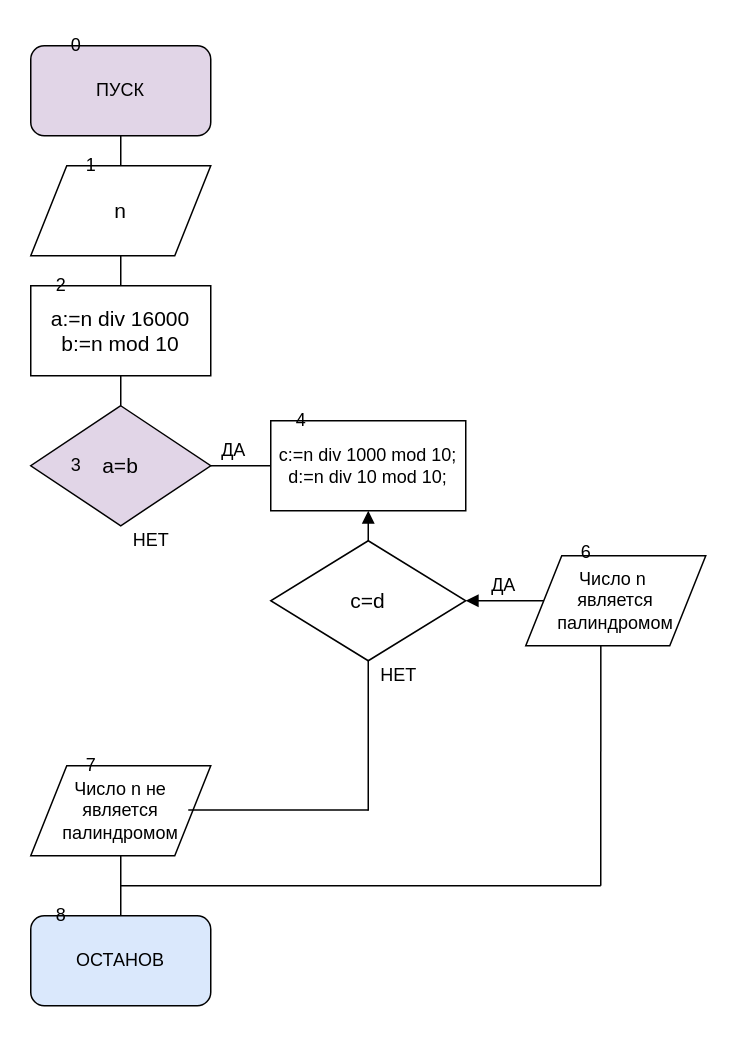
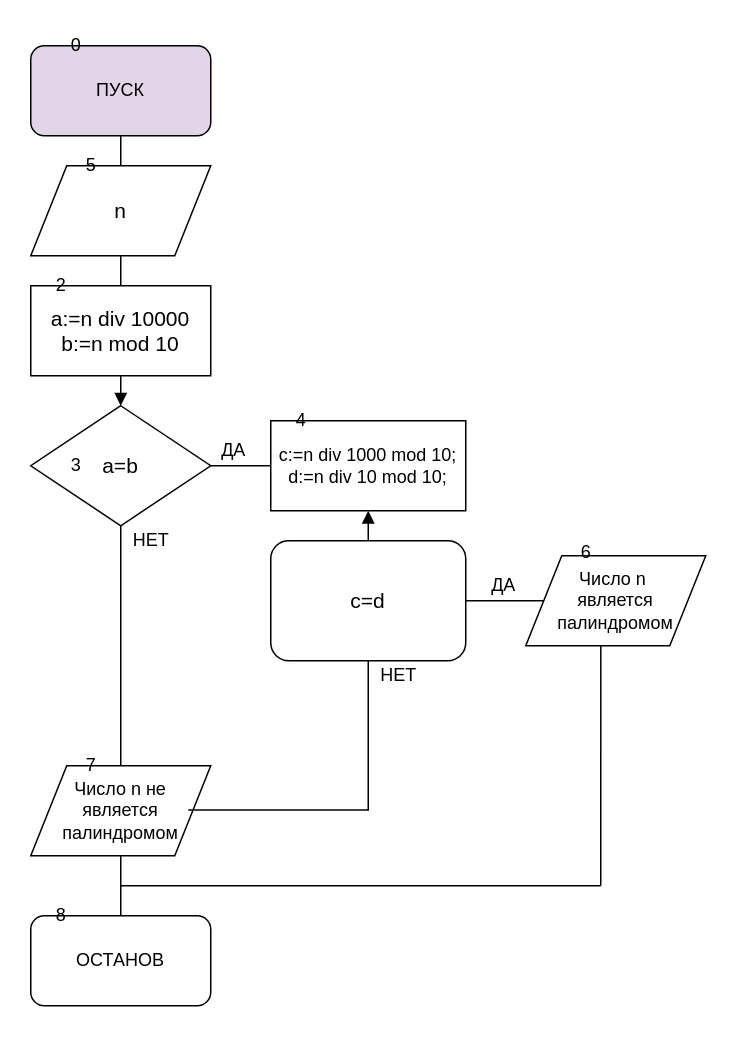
- <mxCell id="22" value="1" style="text;html=1;align=center;verticalAlign=middle;resizable=0;points=[];;autosize=1;" vertex="1" parent="1"><mxGeometry x="50" y="100" width="20" height="20" as="geometry" /></mxCell>
+ <mxCell id="22" value="5" style="text;html=1;align=center;verticalAlign=middle;resizable=0;points=[];;autosize=1;" vertex="1" parent="1"><mxGeometry x="50" y="100" width="20" height="20" as="geometry" /></mxCell>
- <mxCell id="6" value="&lt;div style=&quot;font-size: 14px&quot;&gt;&lt;font style=&quot;font-size: 14px&quot;&gt;a:=n div 16000&lt;/font&gt;&lt;/div&gt;&lt;div style=&quot;font-size: 14px&quot;&gt;&lt;font style=&quot;font-size: 14px&quot;&gt;b:=n mod 10&lt;/font&gt;&lt;/div&gt;" style="rounded=0;whiteSpace=wrap;html=1;" vertex="1" parent="1"><mxGeometry x="20" y="190" width="120" height="60" as="geometry" /></mxCell>
+ <mxCell id="6" value="&lt;div style=&quot;font-size: 14px&quot;&gt;&lt;font style=&quot;font-size: 14px&quot;&gt;a:=n div 10000&lt;/font&gt;&lt;/div&gt;&lt;div style=&quot;font-size: 14px&quot;&gt;&lt;font style=&quot;font-size: 14px&quot;&gt;b:=n mod 10&lt;/font&gt;&lt;/div&gt;" style="rounded=0;whiteSpace=wrap;html=1;" vertex="1" parent="1"><mxGeometry x="20" y="190" width="120" height="60" as="geometry" /></mxCell>
- <mxCell id="2" value="" style="endArrow=none;html=1;entryX=0.5;entryY=0;entryDx=0;entryDy=0;exitX=0.5;exitY=1;exitDx=0;exitDy=0;" edge="1" parent="1" source="3" target="7"><mxGeometry width="50" height="50" relative="1" as="geometry"><mxPoint x="20" y="510" as="sourcePoint" /><mxPoint x="70" y="460" as="targetPoint" /></mxGeometry></mxCell>
+ <mxCell id="2" value="" style="endArrow=block;html=1;entryX=0.5;entryY=0;entryDx=0;entryDy=0;exitX=0.5;exitY=1;exitDx=0;exitDy=0;" edge="1" parent="1" source="3" target="7"><mxGeometry width="50" height="50" relative="1" as="geometry"><mxPoint x="20" y="510" as="sourcePoint" /><mxPoint x="70" y="460" as="targetPoint" /></mxGeometry></mxCell>
- <mxCell id="7" value="&lt;font style=&quot;font-size: 14px&quot;&gt;a=b&lt;/font&gt;" style="rhombus;whiteSpace=wrap;html=1;fillColor=#e1d5e7;" vertex="1" parent="1"><mxGeometry x="20" y="270" width="120" height="80" as="geometry" /></mxCell>
+ <mxCell id="7" value="&lt;font style=&quot;font-size: 14px&quot;&gt;a=b&lt;/font&gt;" style="rhombus;whiteSpace=wrap;html=1;" vertex="1" parent="1"><mxGeometry x="20" y="270" width="120" height="80" as="geometry" /></mxCell>
- <mxCell id="9" value="&lt;font style=&quot;font-size: 14px&quot;&gt;c=d&lt;/font&gt;" style="rhombus;whiteSpace=wrap;html=1;" vertex="1" parent="1"><mxGeometry x="180" y="360" width="130" height="80" as="geometry" /></mxCell>
+ <mxCell id="9" value="&lt;font style=&quot;font-size: 14px&quot;&gt;c=d&lt;/font&gt;" style="whiteSpace=wrap;html=1;rounded=1;" vertex="1" parent="1"><mxGeometry x="180" y="360" width="130" height="80" as="geometry" /></mxCell>
- <mxCell id="18" value="" style="endArrow=block;html=1;entryX=1;entryY=0.5;entryDx=0;entryDy=0;exitX=0;exitY=0.5;exitDx=0;exitDy=0;" edge="1" parent="1" source="17" target="9"><mxGeometry width="50" height="50" relative="1" as="geometry"><mxPoint x="300" y="460" as="sourcePoint" /><mxPoint x="350" y="410" as="targetPoint" /></mxGeometry></mxCell>
+ <mxCell id="18" value="" style="endArrow=none;html=1;entryX=1;entryY=0.5;entryDx=0;entryDy=0;exitX=0;exitY=0.5;exitDx=0;exitDy=0;" edge="1" parent="1" source="17" target="9"><mxGeometry width="50" height="50" relative="1" as="geometry"><mxPoint x="300" y="460" as="sourcePoint" /><mxPoint x="350" y="410" as="targetPoint" /></mxGeometry></mxCell>
+ <mxCell id="13" value="" style="endArrow=none;html=1;entryX=0.5;entryY=1;entryDx=0;entryDy=0;exitX=0.5;exitY=0;exitDx=0;exitDy=0;" edge="1" parent="1" source="12" target="7"><mxGeometry width="50" height="50" relative="1" as="geometry"><mxPoint x="20" y="600" as="sourcePoint" /><mxPoint x="70" y="550" as="targetPoint" /></mxGeometry></mxCell>
- <mxCell id="5" value="ОСТАНОВ" style="rounded=1;whiteSpace=wrap;html=1;fillColor=#dae8fc;" vertex="1" parent="1"><mxGeometry x="20" y="610" width="120" height="60" as="geometry" /></mxCell>
+ <mxCell id="5" value="ОСТАНОВ" style="rounded=1;whiteSpace=wrap;html=1;" vertex="1" parent="1"><mxGeometry x="20" y="610" width="120" height="60" as="geometry" /></mxCell>
